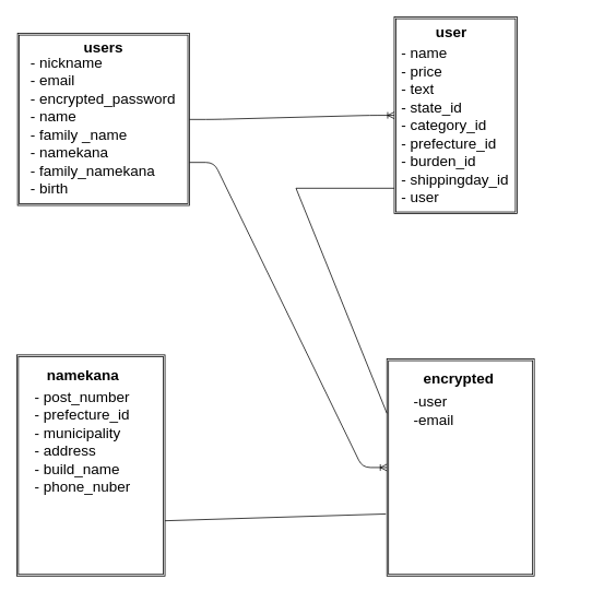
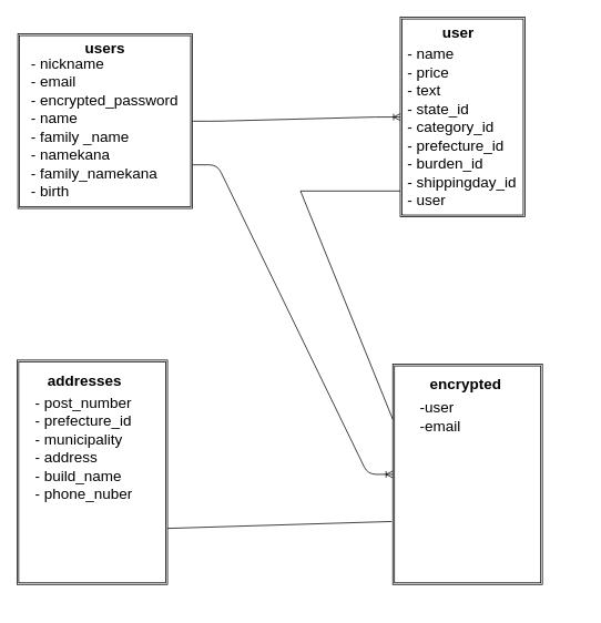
- <mxCell id="9" value="namekana" style="text;strokeColor=none;fillColor=none;align=left;verticalAlign=top;spacingLeft=4;spacingRight=4;overflow=hidden;rotatable=0;points=[[0,0.5],[1,0.5]];portConstraint=eastwest;fontSize=18;fontStyle=1" parent="1" vertex="1"><mxGeometry x="51" y="439.5" width="120" height="30" as="geometry" /></mxCell>
+ <mxCell id="9" value="addresses" style="text;strokeColor=none;fillColor=none;align=left;verticalAlign=top;spacingLeft=4;spacingRight=4;overflow=hidden;rotatable=0;points=[[0,0.5],[1,0.5]];portConstraint=eastwest;fontSize=18;fontStyle=1" parent="1" vertex="1"><mxGeometry x="51" y="439.5" width="120" height="30" as="geometry" /></mxCell>
